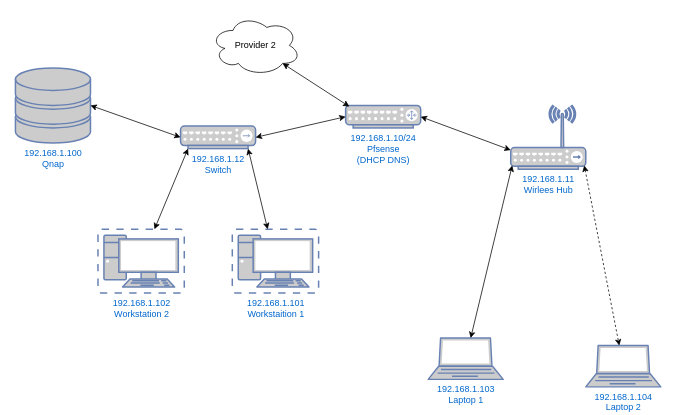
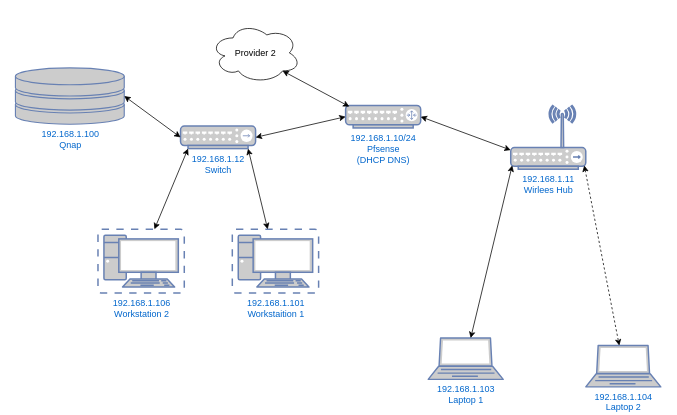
- <mxCell id="8" value="Provider 2" style="ellipse;shape=cloud;whiteSpace=wrap;html=1;" vertex="1" parent="1"><mxGeometry x="280" y="20" width="120" height="80" as="geometry" /></mxCell>
+ <mxCell id="8" value="Provider 2" style="ellipse;shape=cloud;whiteSpace=wrap;html=1;" vertex="1" parent="1"><mxGeometry x="280" y="30" width="120" height="80" as="geometry" /></mxCell>
- <mxCell id="4" value="192.168.1.100&lt;br&gt;Qnap" style="fontColor=#0066CC;verticalAlign=top;verticalLabelPosition=bottom;labelPosition=center;align=center;html=1;outlineConnect=0;fillColor=#CCCCCC;strokeColor=#6881B3;gradientColor=none;gradientDirection=north;strokeWidth=2;shape=mxgraph.networks.storage;" vertex="1" parent="1"><mxGeometry x="20" y="90" width="100" height="100" as="geometry" /></mxCell>
+ <mxCell id="4" value="192.168.1.100&lt;br&gt;Qnap" style="fontColor=#0066CC;verticalAlign=top;verticalLabelPosition=bottom;labelPosition=center;align=center;html=1;outlineConnect=0;fillColor=#CCCCCC;strokeColor=#6881B3;gradientColor=none;gradientDirection=north;strokeWidth=2;shape=mxgraph.networks.storage;" vertex="1" parent="1"><mxGeometry x="20" y="90" width="145" height="75" as="geometry" /></mxCell>
- <mxCell id="3" value="192.168.1.102&lt;br&gt;Workstation 2" style="fontColor=#0066CC;verticalAlign=top;verticalLabelPosition=bottom;labelPosition=center;align=center;html=1;outlineConnect=0;fillColor=#CCCCCC;strokeColor=#6881B3;gradientColor=none;gradientDirection=north;strokeWidth=2;shape=mxgraph.networks.virtual_pc;" vertex="1" parent="1"><mxGeometry x="130" y="305" width="115" height="85" as="geometry" /></mxCell>
+ <mxCell id="3" value="192.168.1.106&lt;br&gt;Workstation 2" style="fontColor=#0066CC;verticalAlign=top;verticalLabelPosition=bottom;labelPosition=center;align=center;html=1;outlineConnect=0;fillColor=#CCCCCC;strokeColor=#6881B3;gradientColor=none;gradientDirection=north;strokeWidth=2;shape=mxgraph.networks.virtual_pc;" vertex="1" parent="1"><mxGeometry x="130" y="305" width="115" height="85" as="geometry" /></mxCell>
